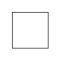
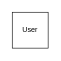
+ <mxCell id="3" value="User" style="text;html=1;align=center;verticalAlign=middle;whiteSpace=wrap;rounded=0;" vertex="1" parent="1"><mxGeometry x="20" y="20" width="60" height="60" as="geometry" /></mxCell>
